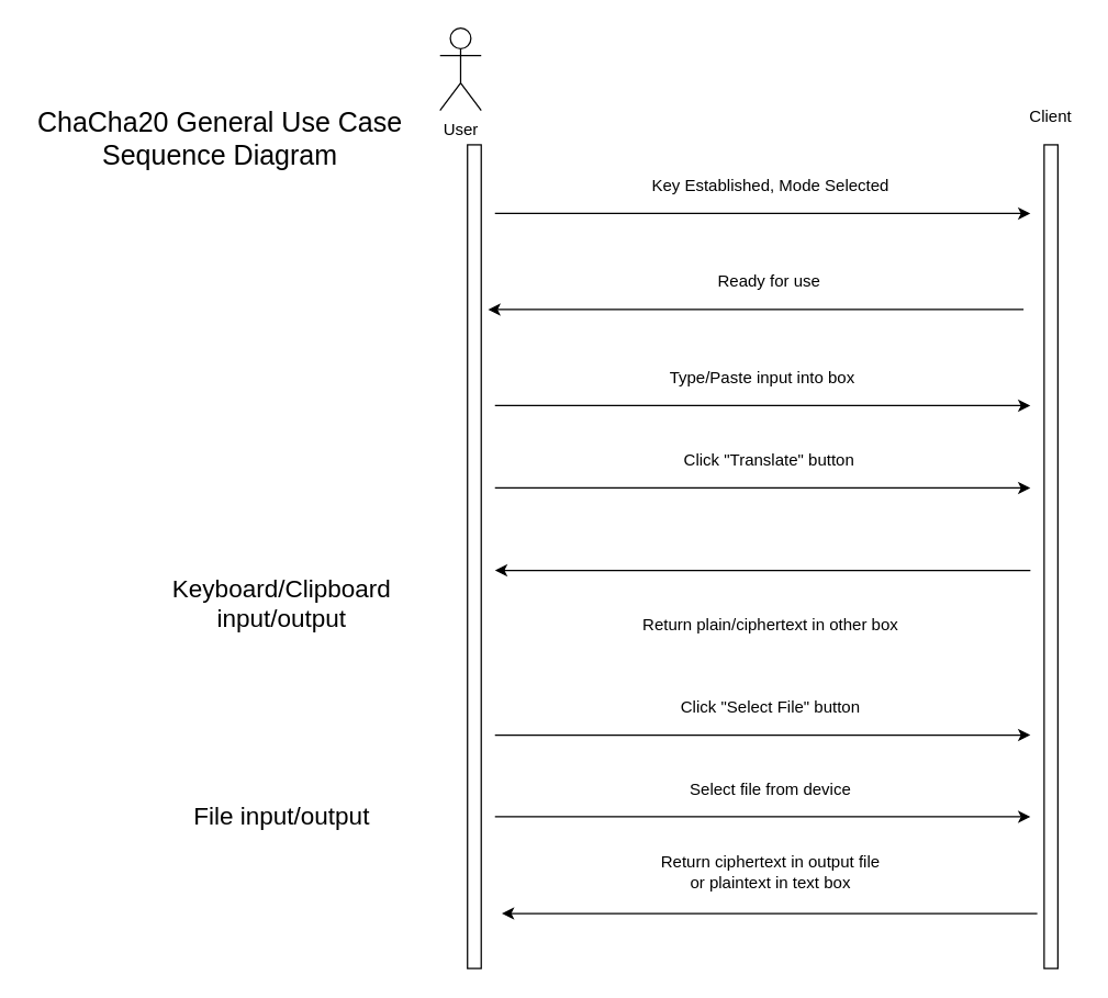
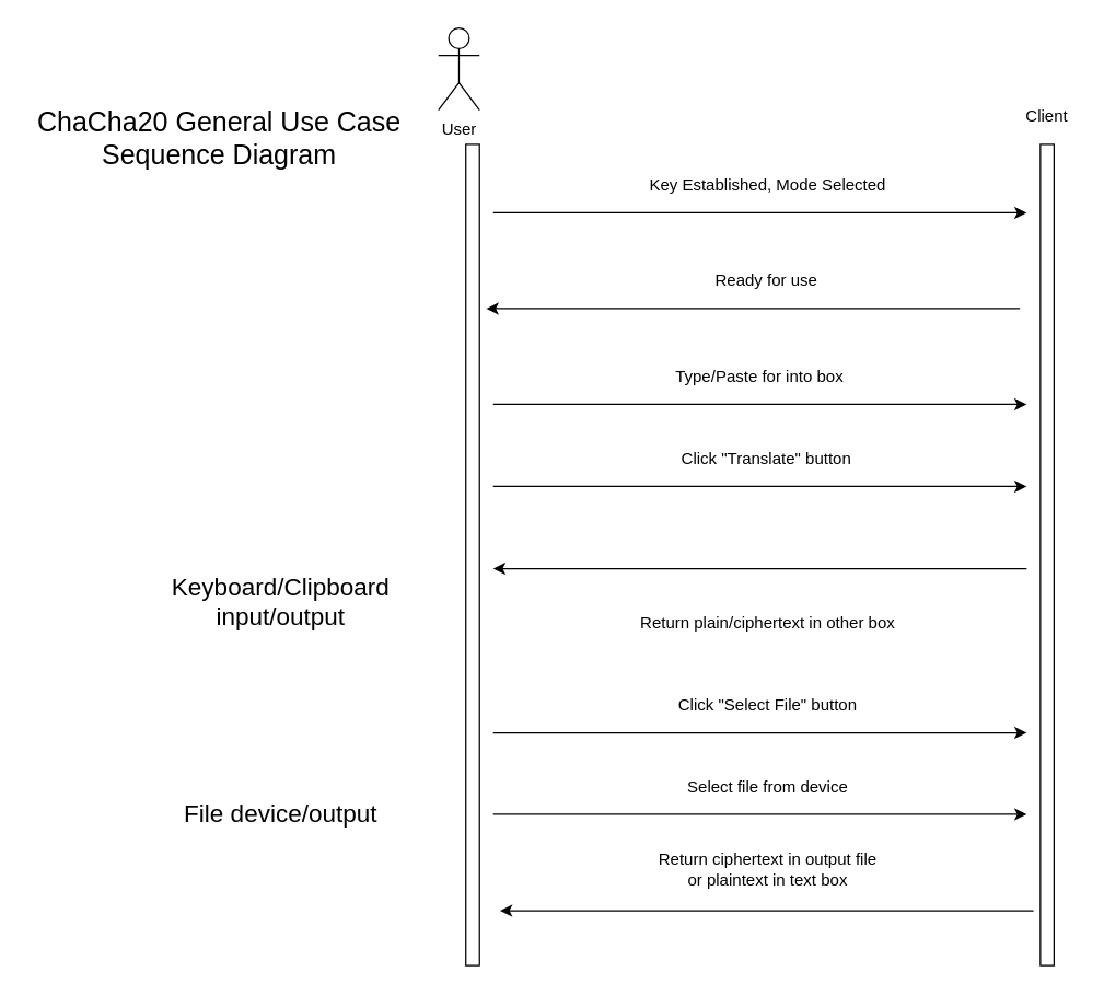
- <mxCell id="10" value="Type/Paste input into box" style="text;html=1;strokeColor=none;fillColor=none;align=center;verticalAlign=middle;whiteSpace=wrap;rounded=0;" vertex="1" parent="1"><mxGeometry x="480" y="265" width="150" height="20" as="geometry" /></mxCell>
+ <mxCell id="10" value="Type/Paste for into box" style="text;html=1;strokeColor=none;fillColor=none;align=center;verticalAlign=middle;whiteSpace=wrap;rounded=0;" vertex="1" parent="1"><mxGeometry x="480" y="265" width="150" height="20" as="geometry" /></mxCell>
- <mxCell id="19" value="&lt;font style=&quot;font-size: 18px&quot;&gt;File input/output&lt;/font&gt;" style="text;html=1;strokeColor=none;fillColor=none;align=center;verticalAlign=middle;whiteSpace=wrap;rounded=0;" vertex="1" parent="1"><mxGeometry x="90" y="565" width="230" height="60" as="geometry" /></mxCell>
+ <mxCell id="19" value="&lt;font style=&quot;font-size: 18px&quot;&gt;File device/output&lt;/font&gt;" style="text;html=1;strokeColor=none;fillColor=none;align=center;verticalAlign=middle;whiteSpace=wrap;rounded=0;" vertex="1" parent="1"><mxGeometry x="90" y="565" width="230" height="60" as="geometry" /></mxCell>
